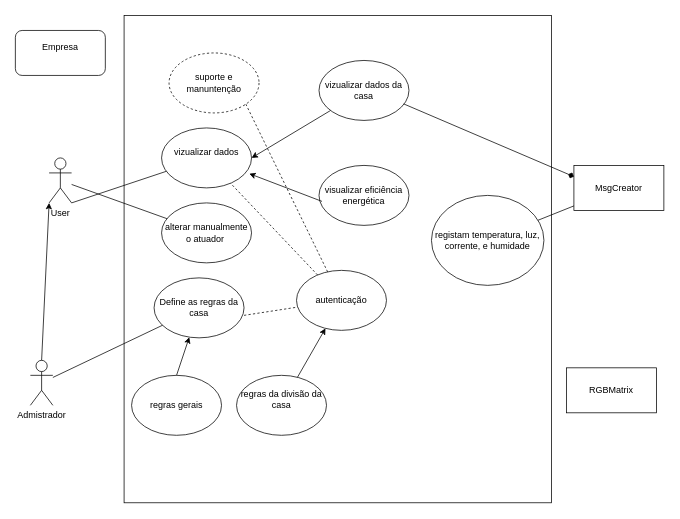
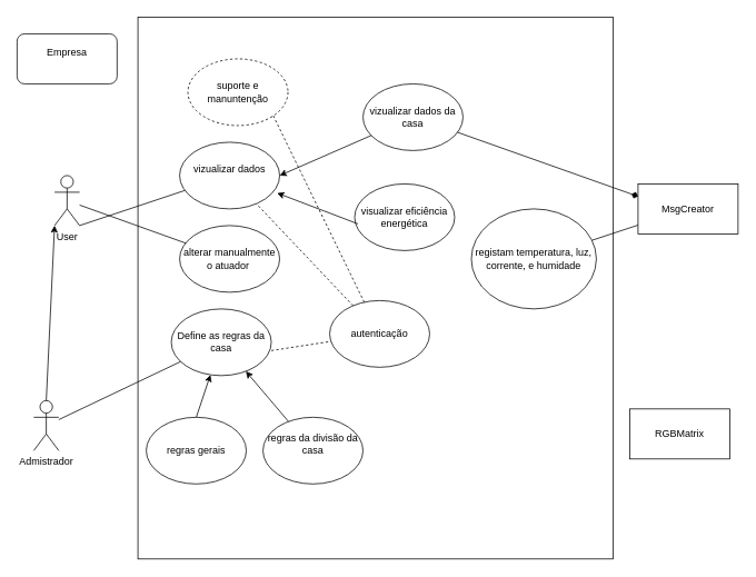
- <mxCell id="15" value="vizualizar dados da casa" style="ellipse;whiteSpace=wrap;html=1;" vertex="1" parent="1"><mxGeometry x="425" y="80" width="120" height="80" as="geometry" /></mxCell>
+ <mxCell id="15" value="vizualizar dados da casa" style="ellipse;whiteSpace=wrap;html=1;" vertex="1" parent="1"><mxGeometry x="435" y="100" width="120" height="80" as="geometry" /></mxCell>
- <mxCell id="18" value="registam temperatura, luz, corrente, e humidade" style="ellipse;whiteSpace=wrap;html=1;" vertex="1" parent="1"><mxGeometry x="575" y="260" width="150" height="120" as="geometry" /></mxCell>
+ <mxCell id="18" value="registam temperatura, luz, corrente, e humidade" style="ellipse;whiteSpace=wrap;html=1;" vertex="1" parent="1"><mxGeometry x="565" y="250" width="150" height="120" as="geometry" /></mxCell>
- <mxCell id="25" value="" style="endArrow=classic;html=1;" edge="1" parent="1" source="13" target="8"><mxGeometry width="50" height="50" relative="1" as="geometry"><mxPoint x="315" y="500" as="sourcePoint" /><mxPoint x="365" y="450" as="targetPoint" /></mxGeometry></mxCell>
+ <mxCell id="25" value="" style="endArrow=classic;html=1;" edge="1" parent="1" source="13" target="11"><mxGeometry width="50" height="50" relative="1" as="geometry"><mxPoint x="315" y="500" as="sourcePoint" /><mxPoint x="365" y="450" as="targetPoint" /></mxGeometry></mxCell>
